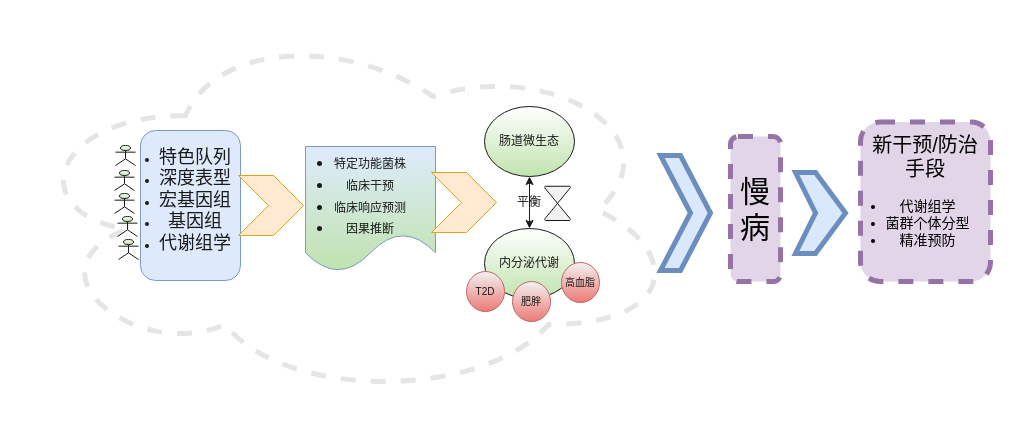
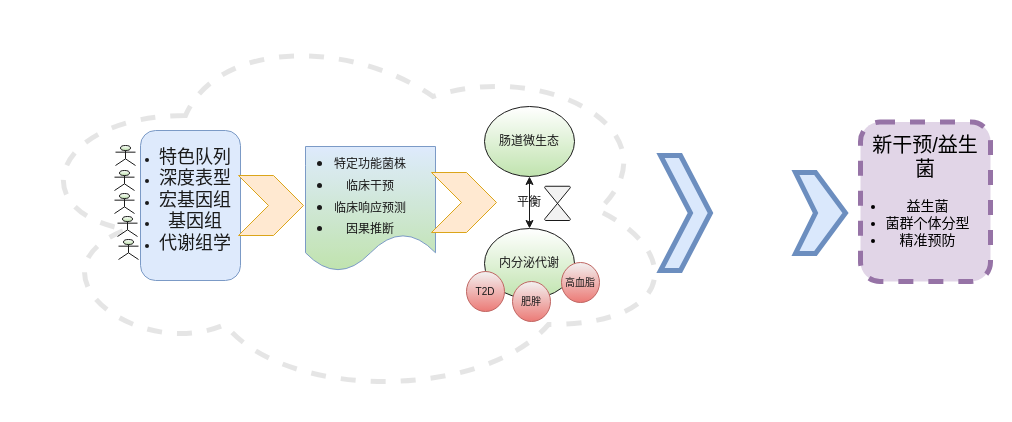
- <mxCell id="26" value="新干预/防治手段" style="text;html=1;strokeColor=none;fillColor=none;align=center;verticalAlign=middle;whiteSpace=wrap;rounded=0;dashed=1;strokeWidth=5;fontSize=20;" vertex="1" parent="1"><mxGeometry x="865" y="146" width="120" height="20" as="geometry" /></mxCell>
+ <mxCell id="26" value="新干预/益生菌" style="text;html=1;strokeColor=none;fillColor=none;align=center;verticalAlign=middle;whiteSpace=wrap;rounded=0;dashed=1;strokeWidth=5;fontSize=20;" vertex="1" parent="1"><mxGeometry x="865" y="146" width="120" height="20" as="geometry" /></mxCell>
- <mxCell id="23" value="&lt;font style=&quot;font-size: 30px;&quot;&gt;慢病&lt;/font&gt;" style="rounded=1;whiteSpace=wrap;html=1;dashed=1;strokeColor=#9673a6;strokeWidth=5;fontSize=10;fillColor=#e1d5e7;" vertex="1" parent="1"><mxGeometry x="730" y="136" width="50" height="145" as="geometry" /></mxCell>
- <mxCell id="27" value="&lt;ul&gt;&lt;li&gt;代谢组学&lt;/li&gt;&lt;li&gt;菌群个体分型&lt;/li&gt;&lt;li&gt;精准预防&lt;/li&gt;&lt;/ul&gt;" style="text;html=1;strokeColor=none;fillColor=none;align=center;verticalAlign=middle;whiteSpace=wrap;rounded=0;dashed=1;strokeWidth=5;fontSize=14;" vertex="1" parent="1"><mxGeometry x="840" y="200.75" width="135" height="44.5" as="geometry" /></mxCell>
+ <mxCell id="27" value="&lt;ul&gt;&lt;li&gt;益生菌&lt;/li&gt;&lt;li&gt;菌群个体分型&lt;/li&gt;&lt;li&gt;精准预防&lt;/li&gt;&lt;/ul&gt;" style="text;html=1;strokeColor=none;fillColor=none;align=center;verticalAlign=middle;whiteSpace=wrap;rounded=0;dashed=1;strokeWidth=5;fontSize=14;" vertex="1" parent="1"><mxGeometry x="840" y="200.75" width="135" height="44.5" as="geometry" /></mxCell>
